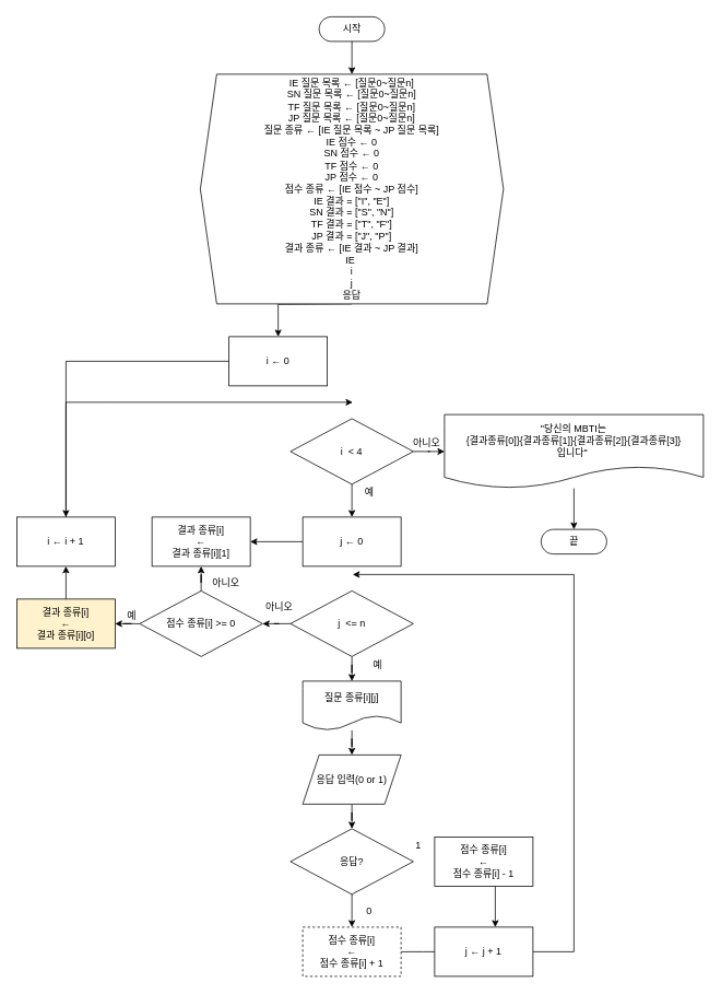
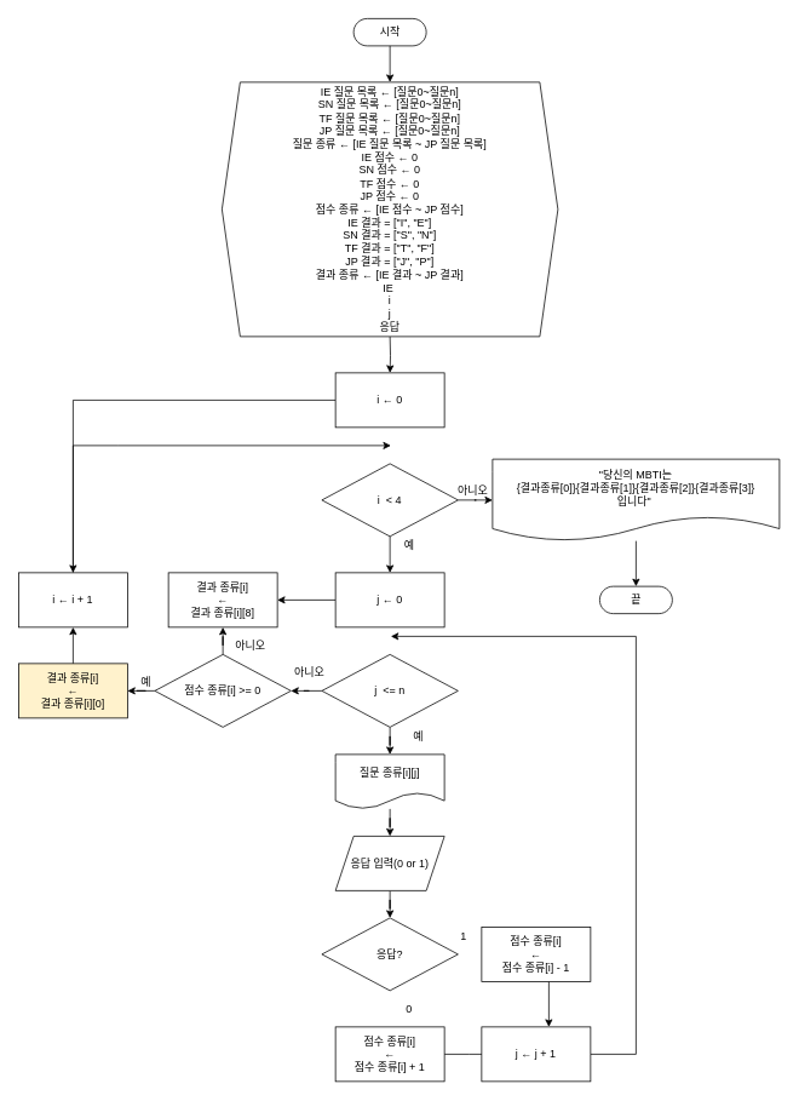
- <mxCell id="9" value="i ← 0" style="rounded=0;whiteSpace=wrap;html=1;" parent="1" vertex="1"><mxGeometry x="279" y="410" width="120" height="60" as="geometry" /></mxCell>
+ <mxCell id="9" value="i ← 0" style="rounded=0;whiteSpace=wrap;html=1;" parent="1" vertex="1"><mxGeometry x="369" y="410" width="120" height="60" as="geometry" /></mxCell>
- <mxCell id="36" value="결과 종류[i]&lt;br&gt;←&lt;br&gt;결과 종류[i][1]" style="rounded=0;whiteSpace=wrap;html=1;" parent="1" vertex="1"><mxGeometry x="185" y="630" width="120" height="60" as="geometry" /></mxCell>
+ <mxCell id="36" value="결과 종류[i]&lt;br&gt;←&lt;br&gt;결과 종류[i][8]" style="rounded=0;whiteSpace=wrap;html=1;" parent="1" vertex="1"><mxGeometry x="185" y="630" width="120" height="60" as="geometry" /></mxCell>
- <mxCell id="23" value="" style="edgeStyle=orthogonalEdgeStyle;rounded=0;orthogonalLoop=1;jettySize=auto;html=1;" parent="1" source="24" target="16" edge="1"><mxGeometry relative="1" as="geometry" /></mxCell>
- <mxCell id="16" value="점수 종류[i]&lt;br&gt;←&lt;br&gt;점수 종류[i] + 1" style="rounded=0;whiteSpace=wrap;html=1;dashed=1;" parent="1" vertex="1"><mxGeometry x="369" y="1130" width="120" height="60" as="geometry" /></mxCell>
+ <mxCell id="16" value="점수 종류[i]&lt;br&gt;←&lt;br&gt;점수 종류[i] + 1" style="rounded=0;whiteSpace=wrap;html=1;" parent="1" vertex="1"><mxGeometry x="369" y="1130" width="120" height="60" as="geometry" /></mxCell>
